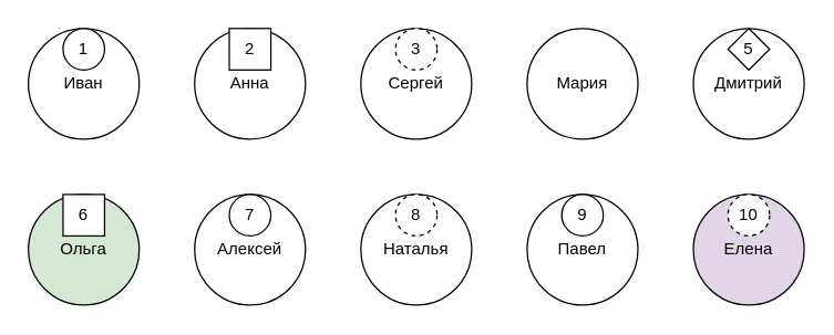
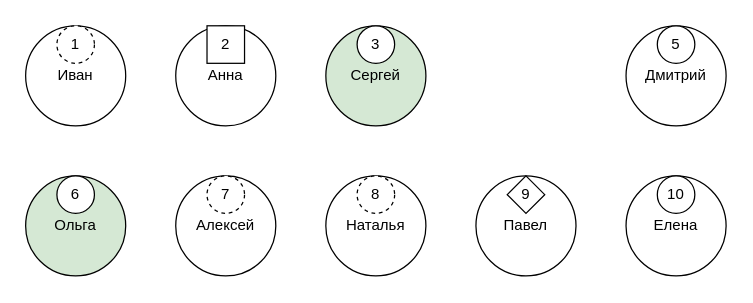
- <mxCell id="4" value="1" style="ellipse;whiteSpace=wrap;html=1;aspect=fixed;" vertex="1" parent="2"><mxGeometry x="25" width="30" height="30" as="geometry" /></mxCell>
+ <mxCell id="4" value="1" style="ellipse;whiteSpace=wrap;html=1;aspect=fixed;dashed=1;" vertex="1" parent="2"><mxGeometry x="25" width="30" height="30" as="geometry" /></mxCell>
- <mxCell id="10" value="3" style="ellipse;whiteSpace=wrap;html=1;aspect=fixed;dashed=1;" vertex="1" parent="8"><mxGeometry x="25" width="30" height="30" as="geometry" /></mxCell>
+ <mxCell id="10" value="3" style="ellipse;whiteSpace=wrap;html=1;aspect=fixed;" vertex="1" parent="8"><mxGeometry x="25" width="30" height="30" as="geometry" /></mxCell>
- <mxCell id="24" value="5" style="rhombus;whiteSpace=wrap;html=1;aspect=fixed;" vertex="1" parent="22"><mxGeometry x="25" width="30" height="30" as="geometry" /></mxCell>
+ <mxCell id="24" value="5" style="ellipse;whiteSpace=wrap;html=1;aspect=fixed;" vertex="1" parent="22"><mxGeometry x="25" width="30" height="30" as="geometry" /></mxCell>
- <mxCell id="9" value="Сергей" style="ellipse;whiteSpace=wrap;html=1;aspect=fixed;" vertex="1" parent="8"><mxGeometry width="80" height="80" as="geometry" /></mxCell>
+ <mxCell id="9" value="Сергей" style="ellipse;whiteSpace=wrap;html=1;aspect=fixed;fillColor=#d5e8d4;" vertex="1" parent="8"><mxGeometry width="80" height="80" as="geometry" /></mxCell>
- <mxCell id="12" value="Мария" style="ellipse;whiteSpace=wrap;html=1;aspect=fixed;" vertex="1" parent="11"><mxGeometry width="80" height="80" as="geometry" /></mxCell>
- <mxCell id="21" value="6" style="whiteSpace=wrap;html=1;aspect=fixed;rounded=0;" vertex="1" parent="19"><mxGeometry x="25" width="30" height="30" as="geometry" /></mxCell>
+ <mxCell id="21" value="6" style="ellipse;whiteSpace=wrap;html=1;aspect=fixed;" vertex="1" parent="19"><mxGeometry x="25" width="30" height="30" as="geometry" /></mxCell>
- <mxCell id="27" value="7" style="ellipse;whiteSpace=wrap;html=1;aspect=fixed;" vertex="1" parent="25"><mxGeometry x="25" width="30" height="30" as="geometry" /></mxCell>
+ <mxCell id="27" value="7" style="ellipse;whiteSpace=wrap;html=1;aspect=fixed;dashed=1;" vertex="1" parent="25"><mxGeometry x="25" width="30" height="30" as="geometry" /></mxCell>
- <mxCell id="18" value="9" style="ellipse;whiteSpace=wrap;html=1;aspect=fixed;" vertex="1" parent="16"><mxGeometry x="25" width="30" height="30" as="geometry" /></mxCell>
+ <mxCell id="18" value="9" style="rhombus;whiteSpace=wrap;html=1;aspect=fixed;" vertex="1" parent="16"><mxGeometry x="25" width="30" height="30" as="geometry" /></mxCell>
- <mxCell id="15" value="10" style="ellipse;whiteSpace=wrap;html=1;aspect=fixed;dashed=1;" vertex="1" parent="13"><mxGeometry x="25" width="30" height="30" as="geometry" /></mxCell>
+ <mxCell id="15" value="10" style="ellipse;whiteSpace=wrap;html=1;aspect=fixed;" vertex="1" parent="13"><mxGeometry x="25" width="30" height="30" as="geometry" /></mxCell>
- <mxCell id="14" value="Елена" style="ellipse;whiteSpace=wrap;html=1;aspect=fixed;fillColor=#e1d5e7;" vertex="1" parent="13"><mxGeometry width="80" height="80" as="geometry" /></mxCell>
+ <mxCell id="14" value="Елена" style="ellipse;whiteSpace=wrap;html=1;aspect=fixed;" vertex="1" parent="13"><mxGeometry width="80" height="80" as="geometry" /></mxCell>
